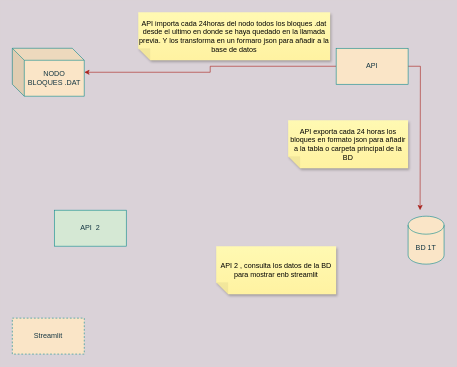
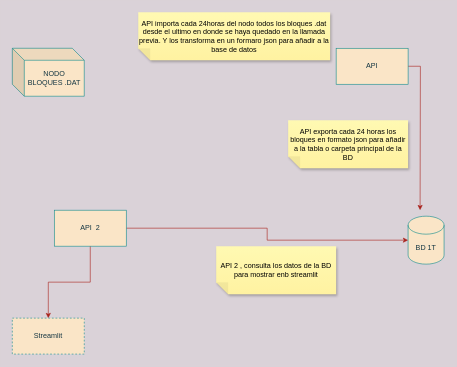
- <mxCell id="3" style="edgeStyle=orthogonalEdgeStyle;rounded=0;orthogonalLoop=1;jettySize=auto;html=1;strokeColor=#A8201A;fontColor=#143642;fillColor=#FAE5C7;" edge="1" parent="1" source="5" target="6"><mxGeometry relative="1" as="geometry" /></mxCell>
- <mxCell id="11" value="API&amp;nbsp; 2" style="rounded=0;whiteSpace=wrap;html=1;strokeColor=#0F8B8D;fontColor=#143642;fillColor=#d5e8d4;" vertex="1" parent="1"><mxGeometry x="90" y="350" width="120" height="60" as="geometry" /></mxCell>
+ <mxCell id="11" value="API&amp;nbsp; 2" style="rounded=0;whiteSpace=wrap;html=1;strokeColor=#0F8B8D;fontColor=#143642;fillColor=#FAE5C7;" vertex="1" parent="1"><mxGeometry x="90" y="350" width="120" height="60" as="geometry" /></mxCell>
+ <mxCell id="9" style="edgeStyle=orthogonalEdgeStyle;rounded=0;orthogonalLoop=1;jettySize=auto;html=1;strokeColor=#A8201A;fontColor=#143642;fillColor=#FAE5C7;" edge="1" parent="1" source="11" target="2"><mxGeometry relative="1" as="geometry" /></mxCell>
+ <mxCell id="10" style="edgeStyle=orthogonalEdgeStyle;rounded=0;orthogonalLoop=1;jettySize=auto;html=1;strokeColor=#A8201A;fontColor=#143642;fillColor=#FAE5C7;" edge="1" parent="1" source="11" target="13"><mxGeometry relative="1" as="geometry" /></mxCell>
